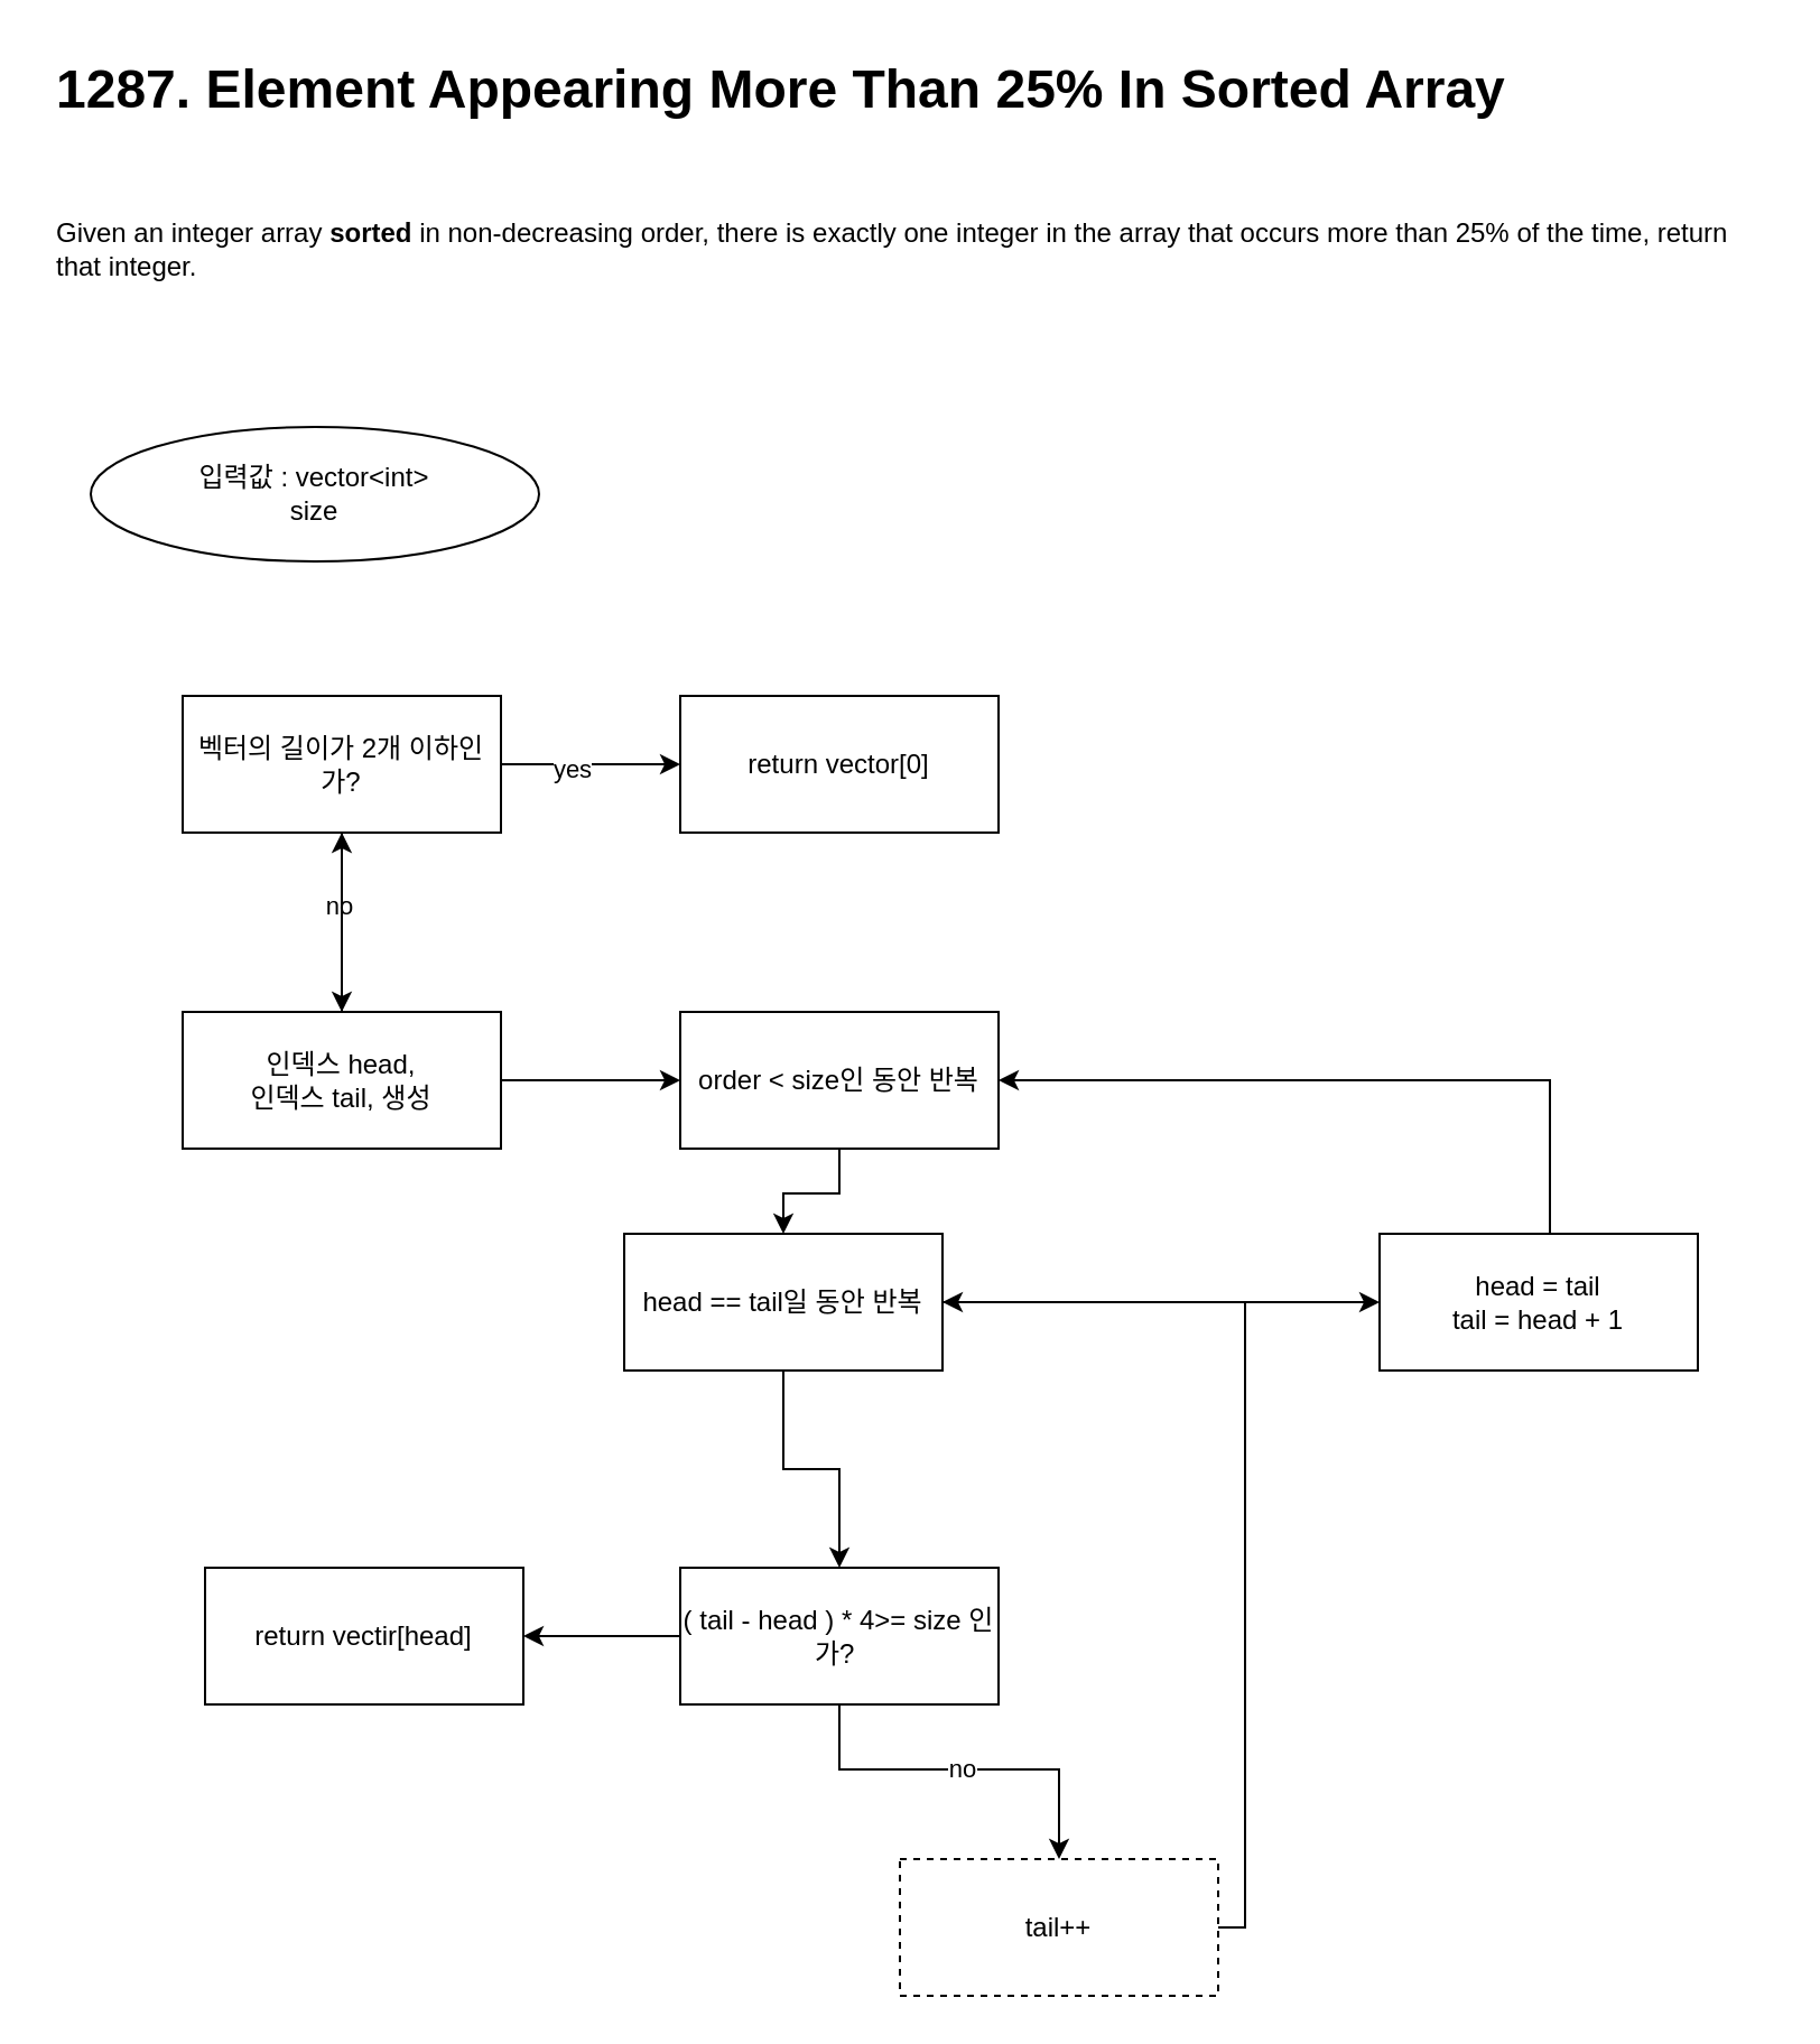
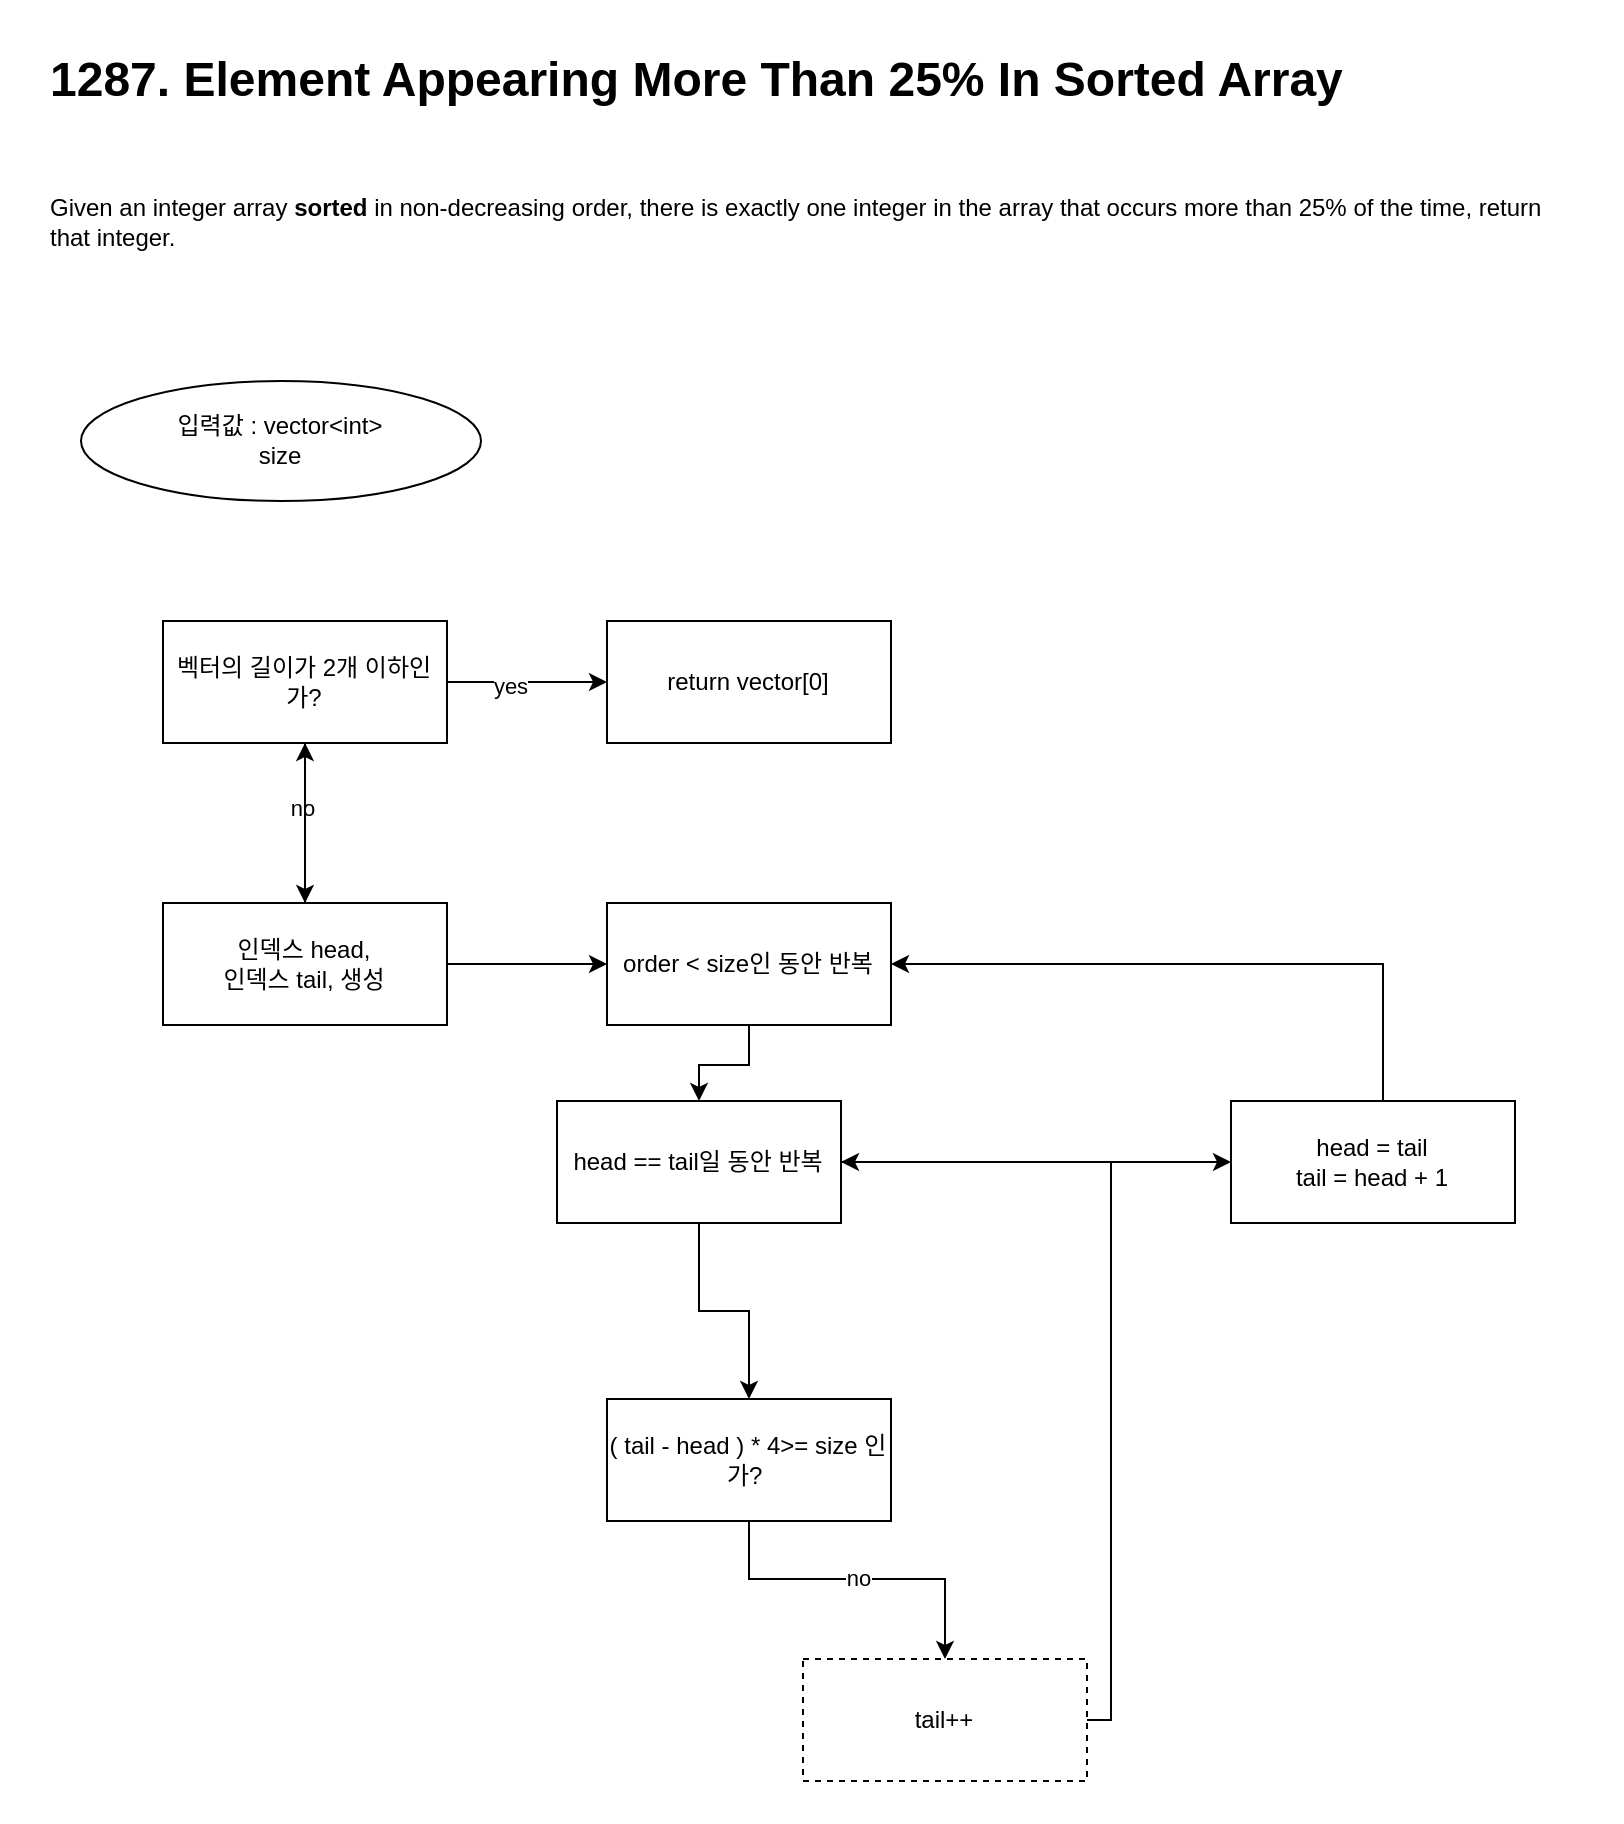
- <mxCell id="22" value="return vectir[head]" style="rounded=0;whiteSpace=wrap;html=1;" vertex="1" parent="1"><mxGeometry x="91" y="699" width="142" height="61" as="geometry" /></mxCell>
- <mxCell id="20" value="" style="edgeStyle=orthogonalEdgeStyle;rounded=0;orthogonalLoop=1;jettySize=auto;html=1;" edge="1" parent="1" source="21" target="22"><mxGeometry relative="1" as="geometry" /></mxCell>
